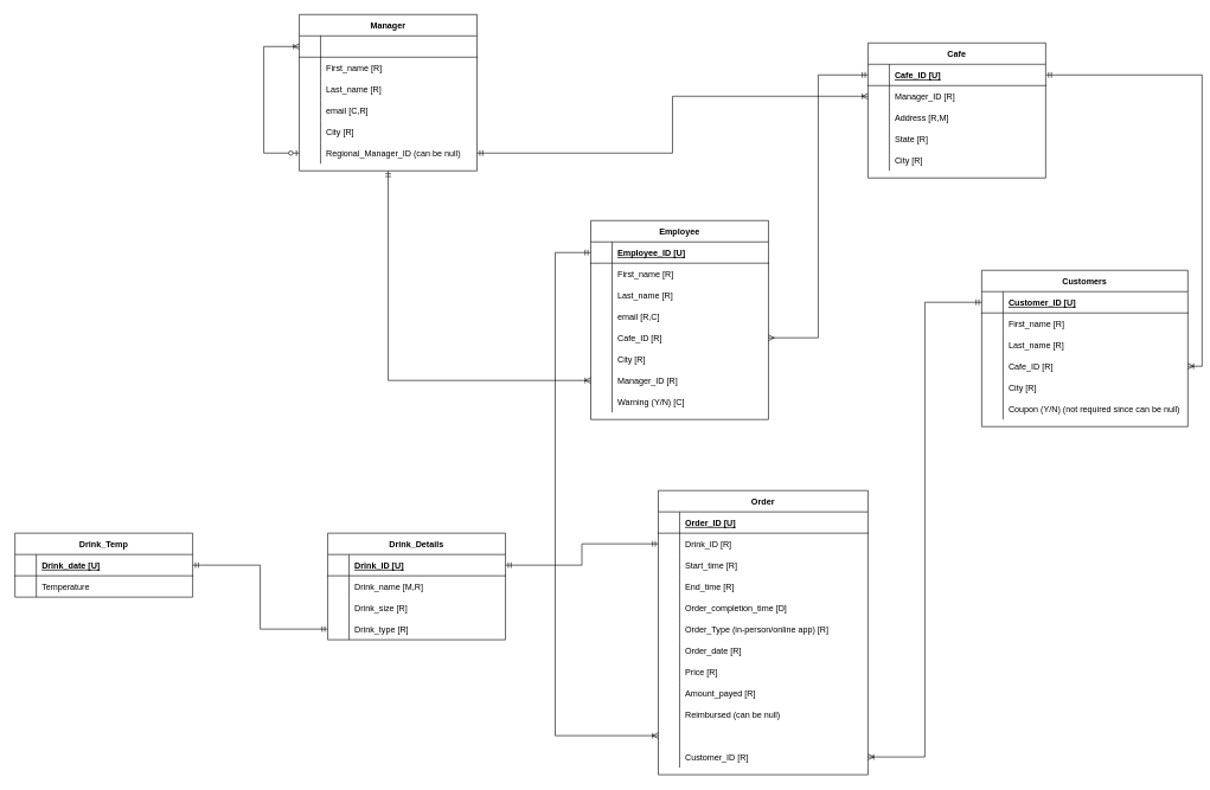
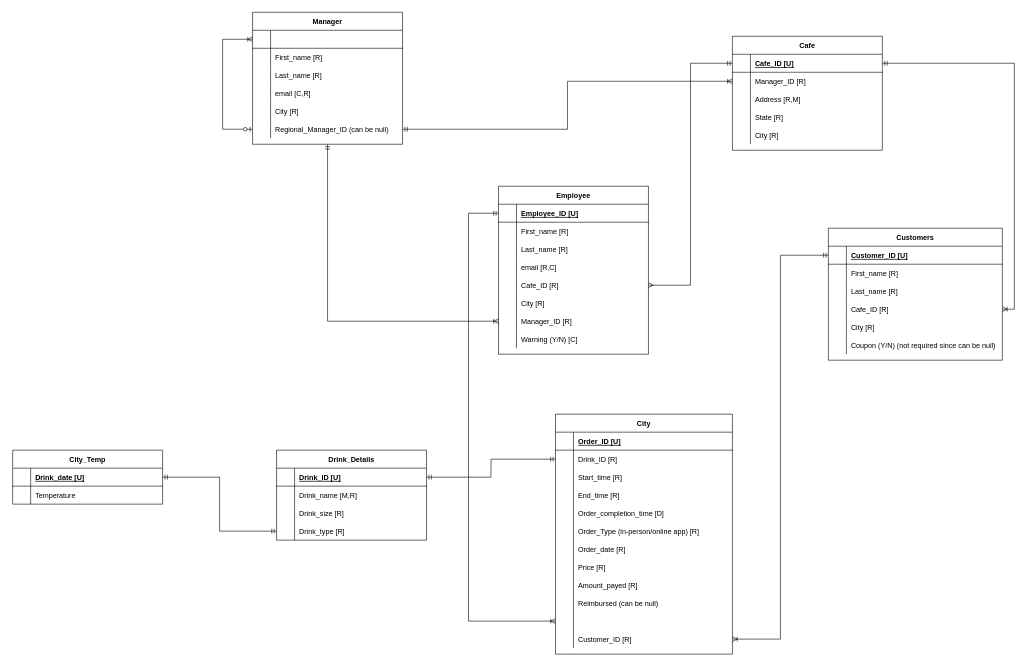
- <mxCell id="83" value="Order" style="shape=table;startSize=30;container=1;collapsible=1;childLayout=tableLayout;fixedRows=1;rowLines=0;fontStyle=1;align=center;resizeLast=1;" vertex="1" parent="1"><mxGeometry x="925" y="690" width="295" height="400" as="geometry" /></mxCell>
+ <mxCell id="83" value="City" style="shape=table;startSize=30;container=1;collapsible=1;childLayout=tableLayout;fixedRows=1;rowLines=0;fontStyle=1;align=center;resizeLast=1;" vertex="1" parent="1"><mxGeometry x="925" y="690" width="295" height="400" as="geometry" /></mxCell>
- <mxCell id="139" value="Drink_Temp" style="shape=table;startSize=30;container=1;collapsible=1;childLayout=tableLayout;fixedRows=1;rowLines=0;fontStyle=1;align=center;resizeLast=1;" vertex="1" parent="1"><mxGeometry x="20" y="750" width="250" height="90" as="geometry" /></mxCell>
+ <mxCell id="139" value="City_Temp" style="shape=table;startSize=30;container=1;collapsible=1;childLayout=tableLayout;fixedRows=1;rowLines=0;fontStyle=1;align=center;resizeLast=1;" vertex="1" parent="1"><mxGeometry x="20" y="750" width="250" height="90" as="geometry" /></mxCell>
